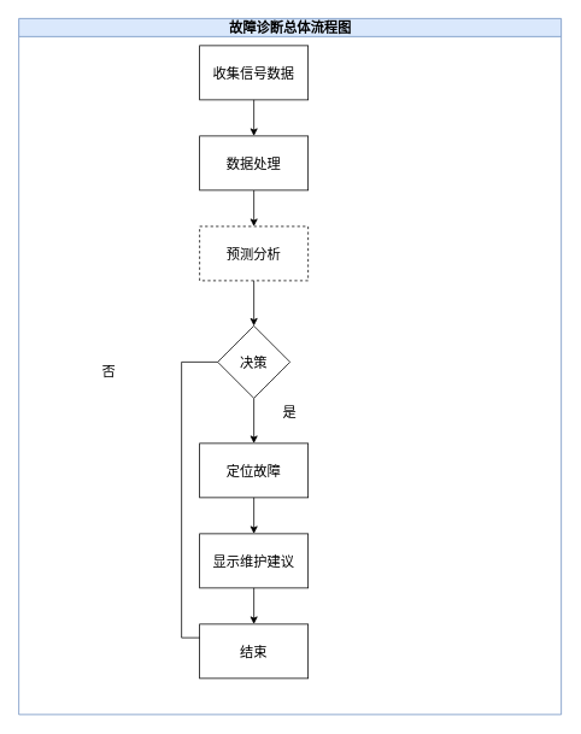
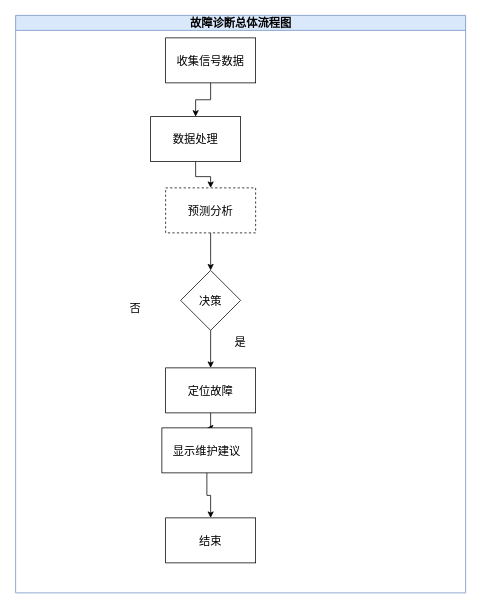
- <mxCell id="7" value="数据处理" style="rounded=0;whiteSpace=wrap;html=1;verticalAlign=middle;spacing=-2;fontSize=15;" parent="2" vertex="1"><mxGeometry x="200" y="130" width="120" height="60" as="geometry" /></mxCell>
+ <mxCell id="7" value="数据处理" style="rounded=0;whiteSpace=wrap;html=1;verticalAlign=middle;spacing=-2;fontSize=15;" parent="2" vertex="1"><mxGeometry x="180" y="135" width="120" height="60" as="geometry" /></mxCell>
- <mxCell id="19" value="否" style="text;html=1;strokeColor=none;fillColor=none;align=center;verticalAlign=middle;whiteSpace=wrap;rounded=0;fontSize=15;" parent="2" vertex="1"><mxGeometry x="70" y="370" width="60" height="40" as="geometry" /></mxCell>
+ <mxCell id="19" value="否" style="text;html=1;strokeColor=none;fillColor=none;align=center;verticalAlign=middle;whiteSpace=wrap;rounded=0;fontSize=15;" parent="2" vertex="1"><mxGeometry x="130" y="370" width="60" height="40" as="geometry" /></mxCell>
- <mxCell id="16" value="" style="edgeStyle=orthogonalEdgeStyle;rounded=0;orthogonalLoop=1;jettySize=auto;html=1;endArrow=none;exitX=0;exitY=0.25;exitDx=0;exitDy=0;verticalAlign=middle;spacing=-2;fontSize=15;" parent="2" source="14" target="15" edge="1"><mxGeometry relative="1" as="geometry"><mxPoint x="80" y="620" as="sourcePoint" /><mxPoint x="280" y="550" as="targetPoint" /><Array as="points"><mxPoint x="180" y="685" /><mxPoint x="180" y="380" /></Array></mxGeometry></mxCell>
- <mxCell id="12" value="显示维护建议" style="rounded=0;whiteSpace=wrap;html=1;verticalAlign=middle;spacing=-2;fontSize=15;" parent="2" vertex="1"><mxGeometry x="200" y="570" width="120" height="60" as="geometry" /></mxCell>
+ <mxCell id="12" value="显示维护建议" style="rounded=0;whiteSpace=wrap;html=1;verticalAlign=middle;spacing=-2;fontSize=15;" parent="2" vertex="1"><mxGeometry x="195" y="550" width="120" height="60" as="geometry" /></mxCell>
